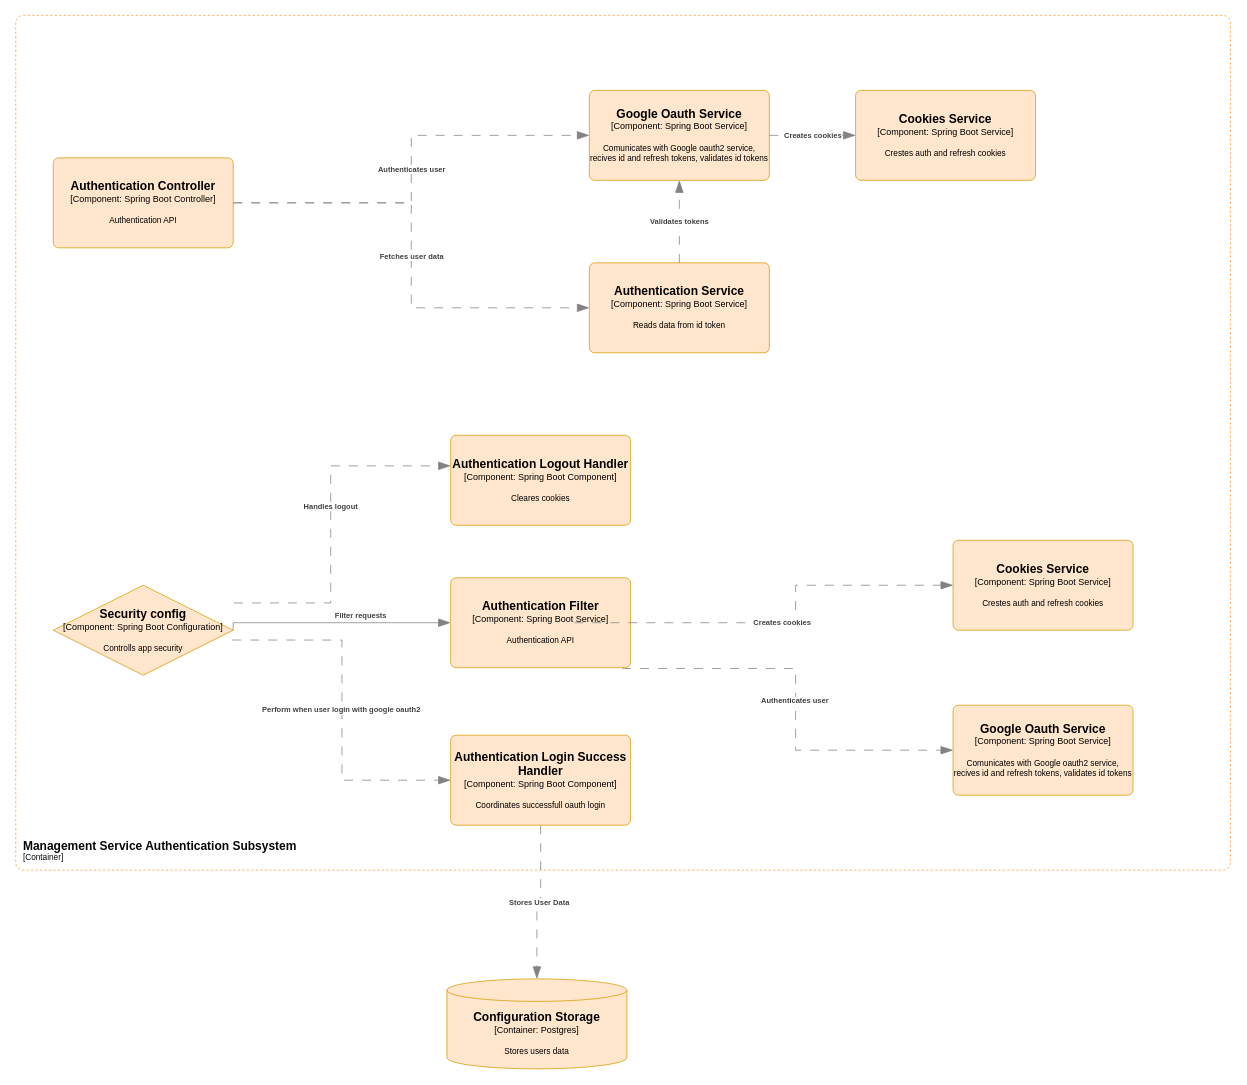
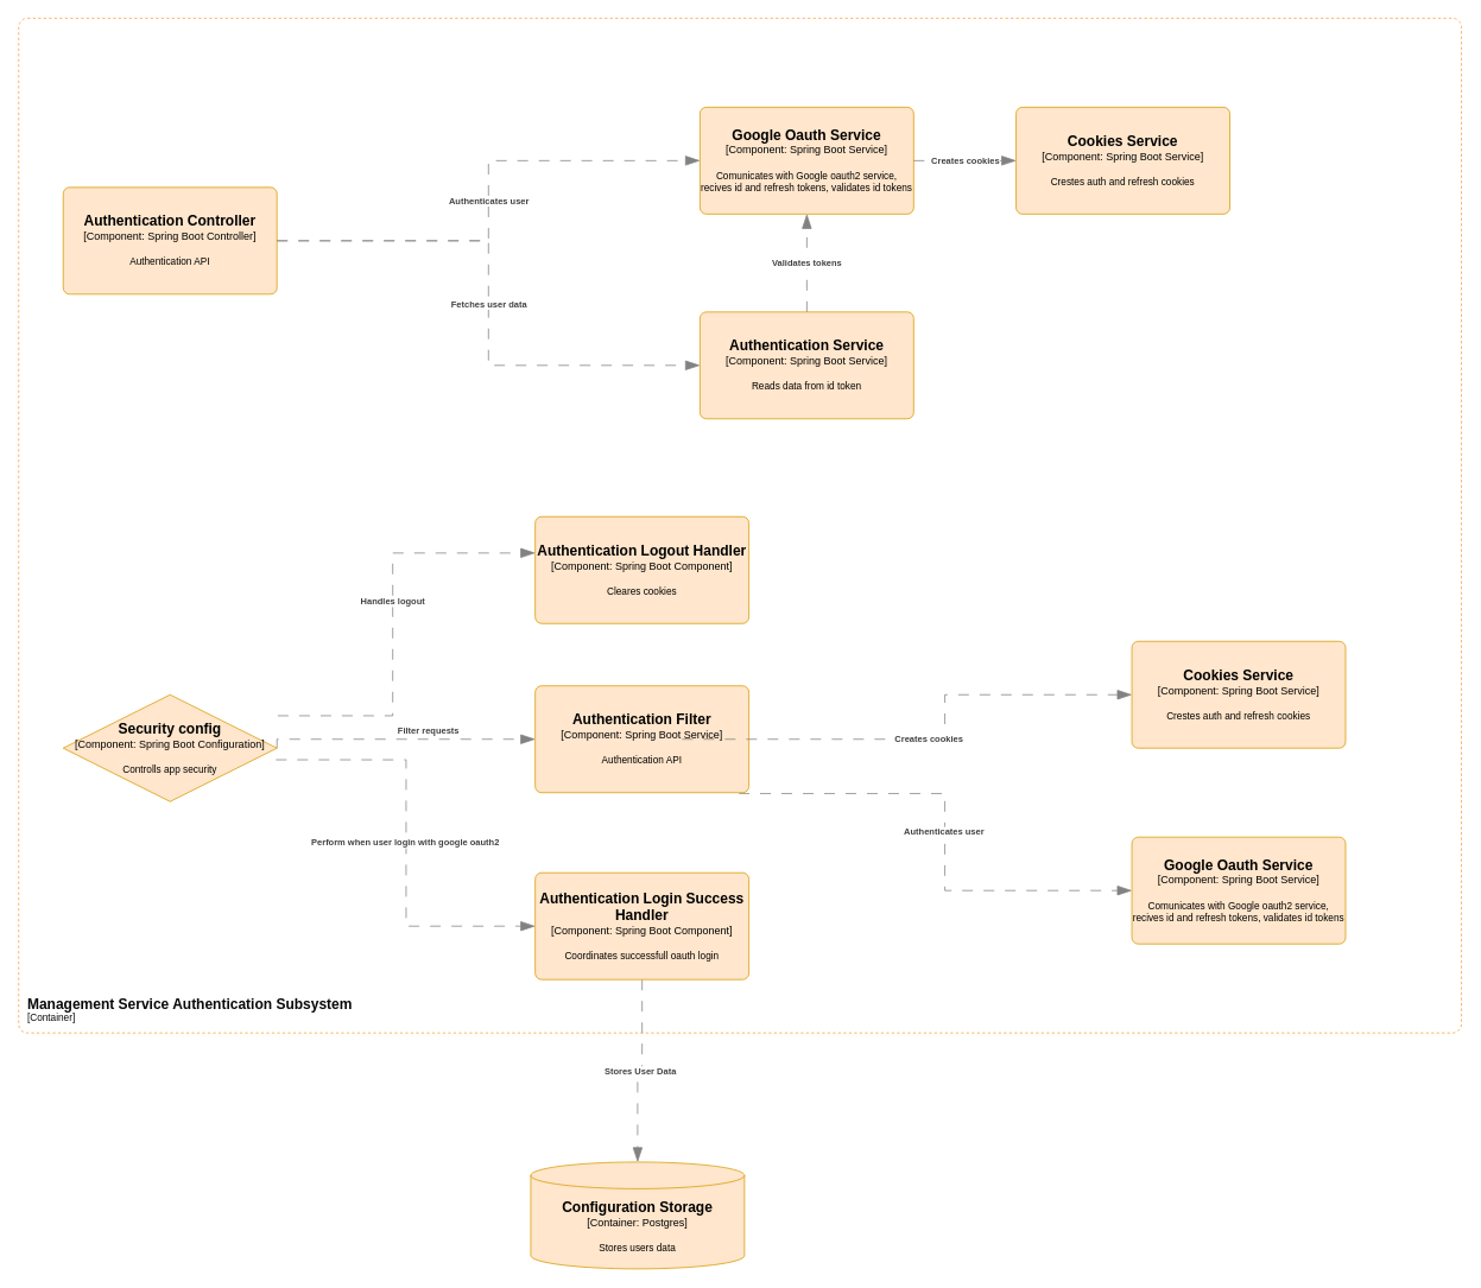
- <mxCell id="12" value="&lt;div style=&quot;text-align: left&quot;&gt;&lt;div style=&quot;text-align: center&quot;&gt;&lt;b&gt;Filter requests&lt;/b&gt;&lt;/div&gt;" style="endArrow=blockThin;html=1;fontSize=10;fontColor=#404040;strokeWidth=1;endFill=1;strokeColor=#828282;elbow=vertical;metaEdit=1;endSize=14;startSize=14;jumpStyle=arc;jumpSize=16;rounded=0;edgeStyle=orthogonalEdgeStyle;exitX=1;exitY=0.5;exitDx=0;exitDy=0;exitPerimeter=0;entryX=0;entryY=0.5;entryDx=0;entryDy=0;entryPerimeter=0;dashed=0;dashPattern=12 12;" parent="1" source="11" target="8" edge="1"><mxGeometry x="0.2" y="10" width="240" relative="1" as="geometry"><mxPoint x="680" y="850" as="sourcePoint" /><mxPoint x="760" y="1000" as="targetPoint" /><mxPoint as="offset" /><Array as="points"><mxPoint x="310" y="830" /></Array></mxGeometry></mxCell>
+ <mxCell id="12" value="&lt;div style=&quot;text-align: left&quot;&gt;&lt;div style=&quot;text-align: center&quot;&gt;&lt;b&gt;Filter requests&lt;/b&gt;&lt;/div&gt;" style="endArrow=blockThin;html=1;fontSize=10;fontColor=#404040;strokeWidth=1;endFill=1;strokeColor=#828282;elbow=vertical;metaEdit=1;endSize=14;startSize=14;jumpStyle=arc;jumpSize=16;rounded=0;edgeStyle=orthogonalEdgeStyle;exitX=1;exitY=0.5;exitDx=0;exitDy=0;exitPerimeter=0;entryX=0;entryY=0.5;entryDx=0;entryDy=0;entryPerimeter=0;dashed=1;dashPattern=12 12;" parent="1" source="11" target="8" edge="1"><mxGeometry x="0.2" y="10" width="240" relative="1" as="geometry"><mxPoint x="680" y="850" as="sourcePoint" /><mxPoint x="760" y="1000" as="targetPoint" /><mxPoint as="offset" /><Array as="points"><mxPoint x="310" y="830" /></Array></mxGeometry></mxCell>
